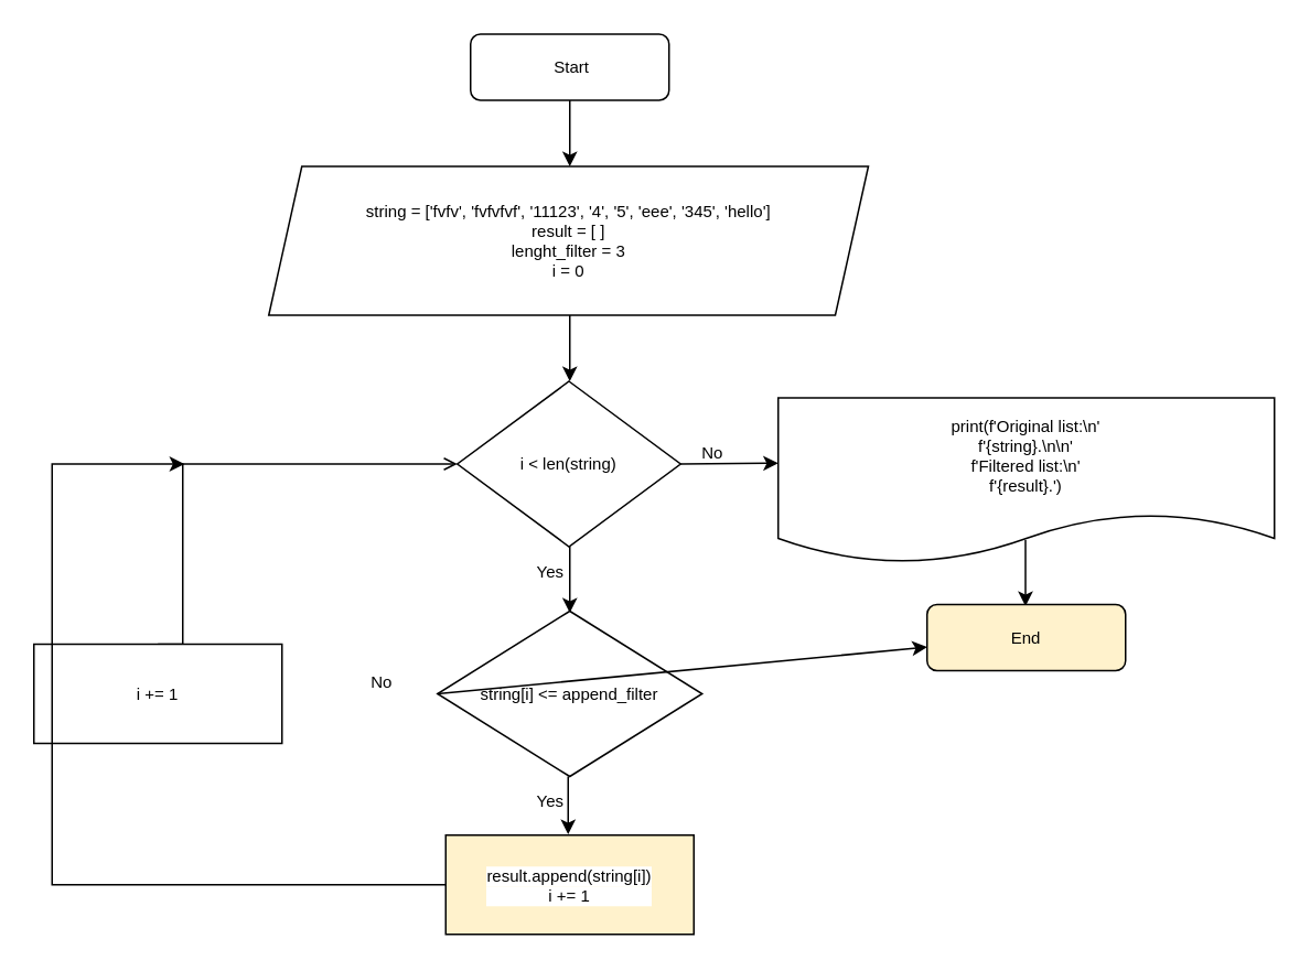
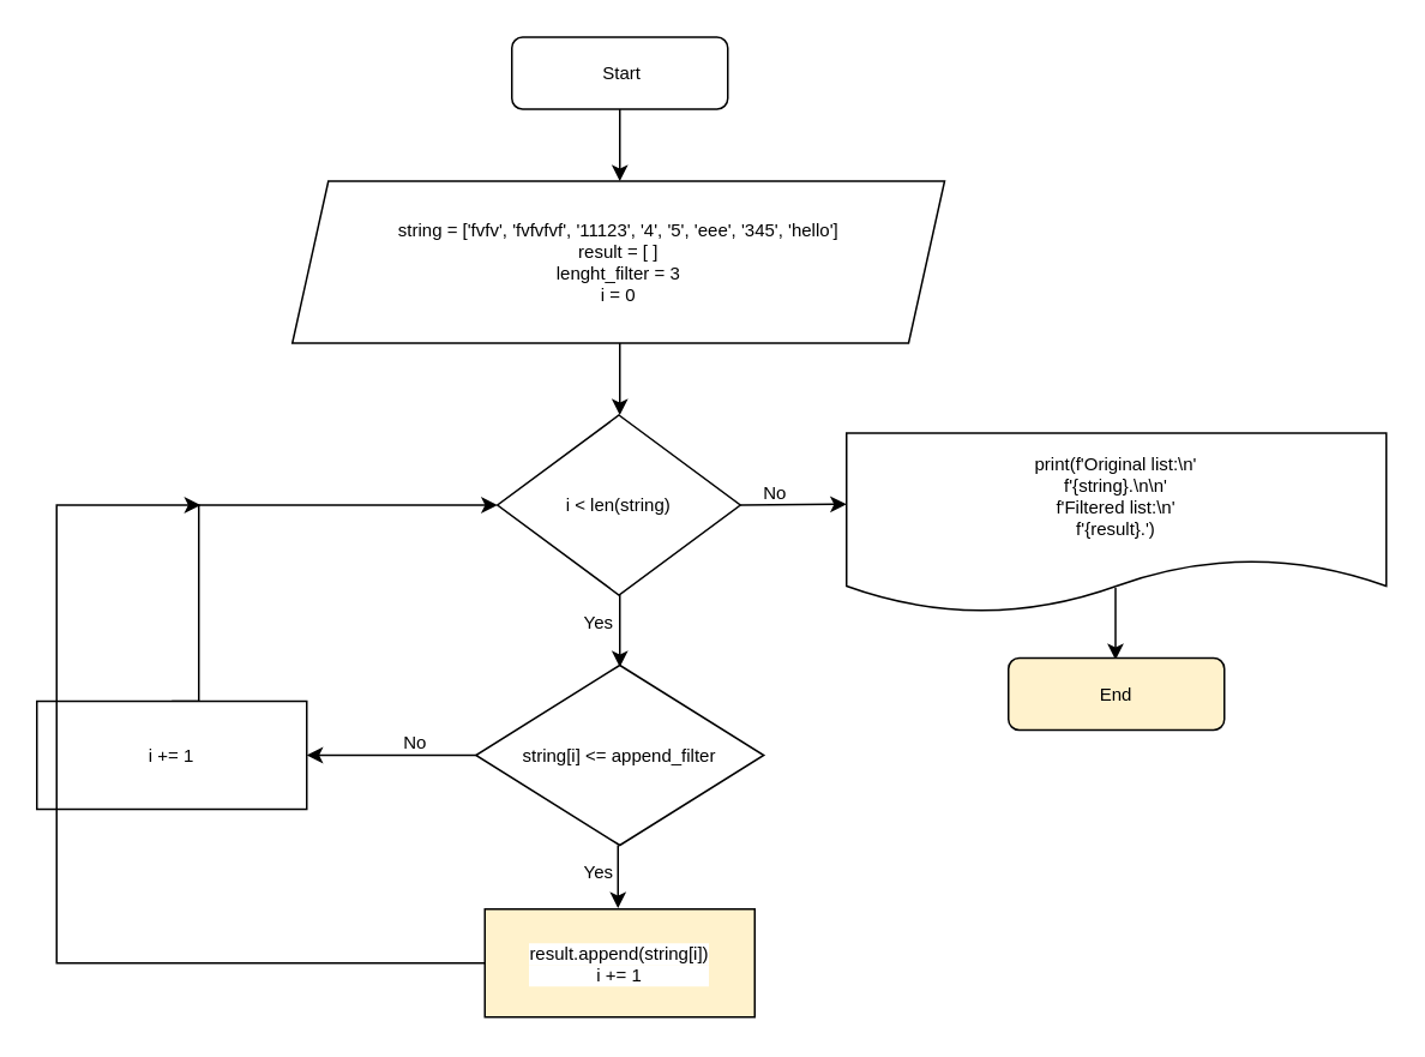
- <mxCell id="14" value="" style="endArrow=open;html=1;rounded=0;fontSize=10;edgeStyle=elbowEdgeStyle;entryX=0;entryY=0.5;entryDx=0;entryDy=0;exitX=0.5;exitY=0;exitDx=0;exitDy=0;" parent="1" source="19" target="6" edge="1"><mxGeometry width="50" height="50" relative="1" as="geometry"><mxPoint x="110" y="340" as="sourcePoint" /><mxPoint x="217" y="325" as="targetPoint" /><Array as="points"><mxPoint x="110" y="310" /></Array></mxGeometry></mxCell>
+ <mxCell id="14" value="" style="endArrow=classic;html=1;rounded=0;fontSize=10;edgeStyle=elbowEdgeStyle;entryX=0;entryY=0.5;entryDx=0;entryDy=0;exitX=0.5;exitY=0;exitDx=0;exitDy=0;" parent="1" source="19" target="6" edge="1"><mxGeometry width="50" height="50" relative="1" as="geometry"><mxPoint x="110" y="340" as="sourcePoint" /><mxPoint x="217" y="325" as="targetPoint" /><Array as="points"><mxPoint x="110" y="310" /></Array></mxGeometry></mxCell>
- <mxCell id="20" value="" style="endArrow=classic;html=1;rounded=0;fontSize=12;exitX=0;exitY=0.5;exitDx=0;exitDy=0;" parent="1" source="11" target="17" edge="1"><mxGeometry width="50" height="50" relative="1" as="geometry"><mxPoint x="205" y="430.5" as="sourcePoint" /><mxPoint x="264" y="430" as="targetPoint" /></mxGeometry></mxCell>
+ <mxCell id="20" value="" style="endArrow=classic;html=1;rounded=0;fontSize=12;entryX=1;entryY=0.5;entryDx=0;entryDy=0;exitX=0;exitY=0.5;exitDx=0;exitDy=0;" parent="1" source="11" target="19" edge="1"><mxGeometry width="50" height="50" relative="1" as="geometry"><mxPoint x="205" y="430.5" as="sourcePoint" /><mxPoint x="264" y="430" as="targetPoint" /></mxGeometry></mxCell>
